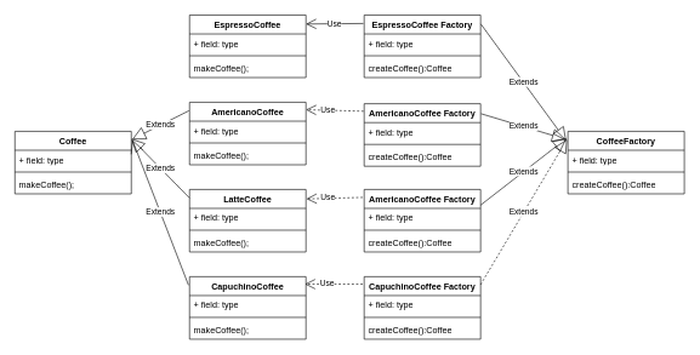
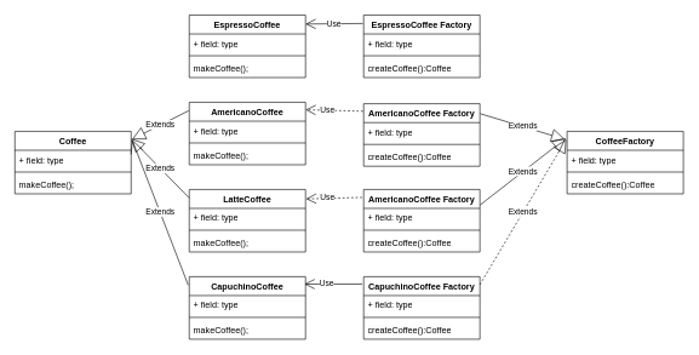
- <mxCell id="31" value="Extends" style="endArrow=block;endSize=16;endFill=0;html=1;rounded=0;exitX=1.002;exitY=0.143;exitDx=0;exitDy=0;exitPerimeter=0;entryX=-0.015;entryY=0.151;entryDx=0;entryDy=0;entryPerimeter=0;" edge="1" parent="1" source="22" target="2"><mxGeometry width="160" relative="1" as="geometry"><mxPoint x="989" y="121" as="sourcePoint" /><mxPoint x="660" y="180" as="targetPoint" /></mxGeometry></mxCell>
- <mxCell id="45" value="Use" style="endArrow=open;endSize=12;dashed=1;html=1;rounded=0;entryX=0.991;entryY=0.119;entryDx=0;entryDy=0;exitX=-0.013;exitY=0.119;exitDx=0;exitDy=0;exitPerimeter=0;entryPerimeter=0;" edge="1" parent="1" source="26" target="18"><mxGeometry x="0.243" y="-1" width="160" relative="1" as="geometry"><mxPoint x="508" y="281" as="sourcePoint" /><mxPoint x="431" y="283" as="targetPoint" /><mxPoint as="offset" /></mxGeometry></mxCell>
+ <mxCell id="45" value="Use" style="endArrow=open;endSize=12;dashed=0;html=1;rounded=0;entryX=0.991;entryY=0.119;entryDx=0;entryDy=0;exitX=-0.013;exitY=0.119;exitDx=0;exitDy=0;exitPerimeter=0;entryPerimeter=0;" edge="1" parent="1" source="26" target="18"><mxGeometry x="0.243" y="-1" width="160" relative="1" as="geometry"><mxPoint x="508" y="281" as="sourcePoint" /><mxPoint x="431" y="283" as="targetPoint" /><mxPoint as="offset" /></mxGeometry></mxCell>
